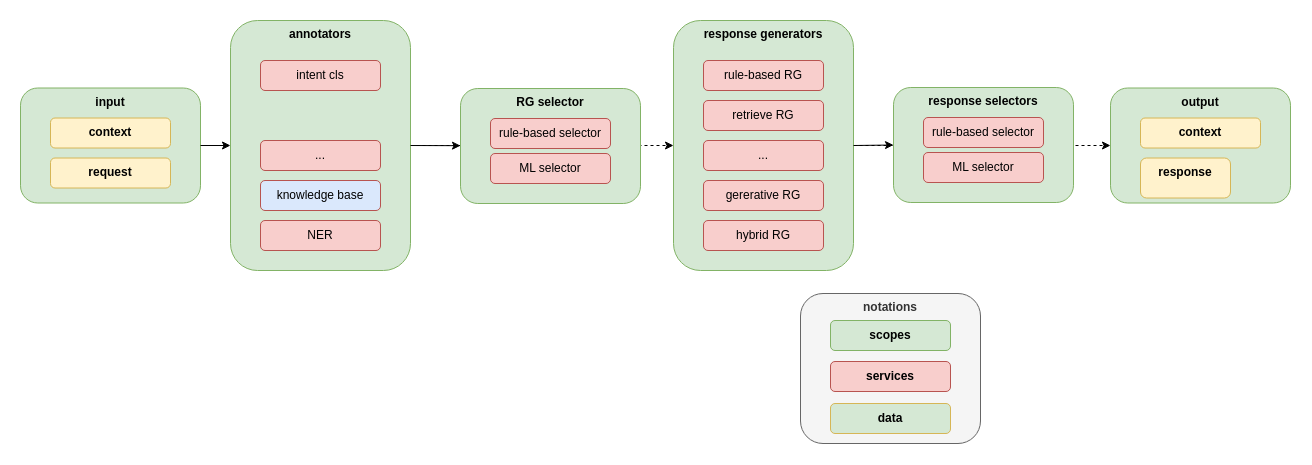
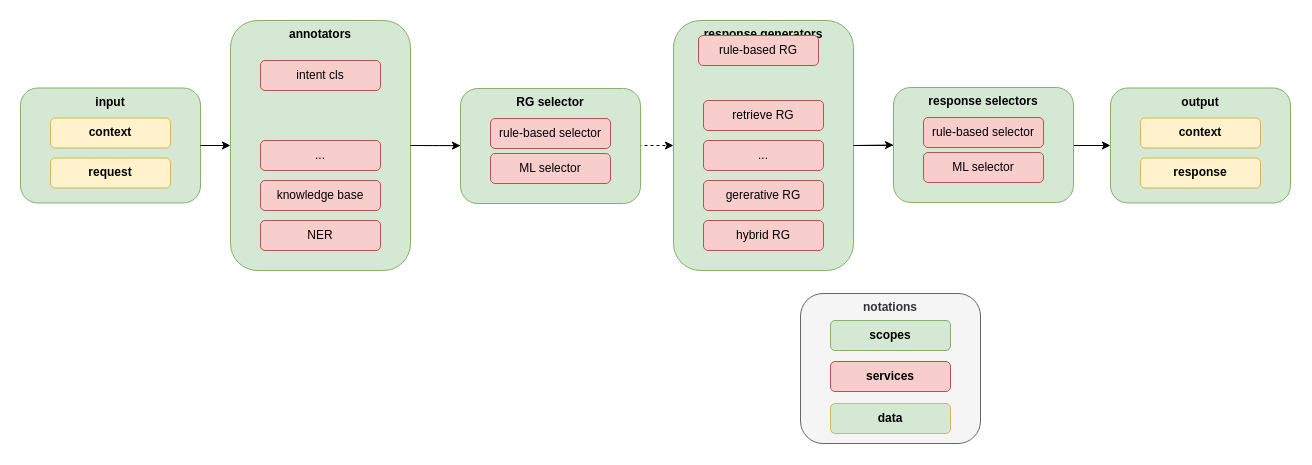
- <mxCell id="4" value="rule-based RG" style="rounded=1;whiteSpace=wrap;html=1;fillColor=#f8cecc;strokeColor=#b85450;" vertex="1" parent="1"><mxGeometry x="703" y="60" width="120" height="30" as="geometry" /></mxCell>
+ <mxCell id="4" value="rule-based RG" style="rounded=1;whiteSpace=wrap;html=1;fillColor=#f8cecc;strokeColor=#b85450;" vertex="1" parent="1"><mxGeometry x="698" y="35" width="120" height="30" as="geometry" /></mxCell>
- <mxCell id="2" style="edgeStyle=none;html=1;exitX=1;exitY=0.5;exitDx=0;exitDy=0;entryX=0;entryY=0.5;entryDx=0;entryDy=0;dashed=1;" edge="1" parent="1" source="3" target="9"><mxGeometry relative="1" as="geometry" /></mxCell>
+ <mxCell id="2" style="edgeStyle=none;html=1;exitX=1;exitY=0.5;exitDx=0;exitDy=0;entryX=0;entryY=0.5;entryDx=0;entryDy=0;" edge="1" parent="1" source="3" target="9"><mxGeometry relative="1" as="geometry" /></mxCell>
- <mxCell id="14" value="response" style="rounded=1;whiteSpace=wrap;html=1;verticalAlign=top;fillColor=#fff2cc;strokeColor=#d6b656;fontStyle=1" vertex="1" parent="1"><mxGeometry x="1140" y="157.5" width="90" height="40" as="geometry" /></mxCell>
+ <mxCell id="14" value="response" style="rounded=1;whiteSpace=wrap;html=1;verticalAlign=top;fillColor=#fff2cc;strokeColor=#d6b656;fontStyle=1" vertex="1" parent="1"><mxGeometry x="1140" y="157.5" width="120" height="30" as="geometry" /></mxCell>
- <mxCell id="35" value="knowledge base" style="rounded=1;whiteSpace=wrap;html=1;fillColor=#dae8fc;strokeColor=#b85450;" vertex="1" parent="34"><mxGeometry x="260" y="180" width="120" height="30" as="geometry" /></mxCell>
+ <mxCell id="35" value="knowledge base" style="rounded=1;whiteSpace=wrap;html=1;fillColor=#f8cecc;strokeColor=#b85450;" vertex="1" parent="34"><mxGeometry x="260" y="180" width="120" height="30" as="geometry" /></mxCell>
